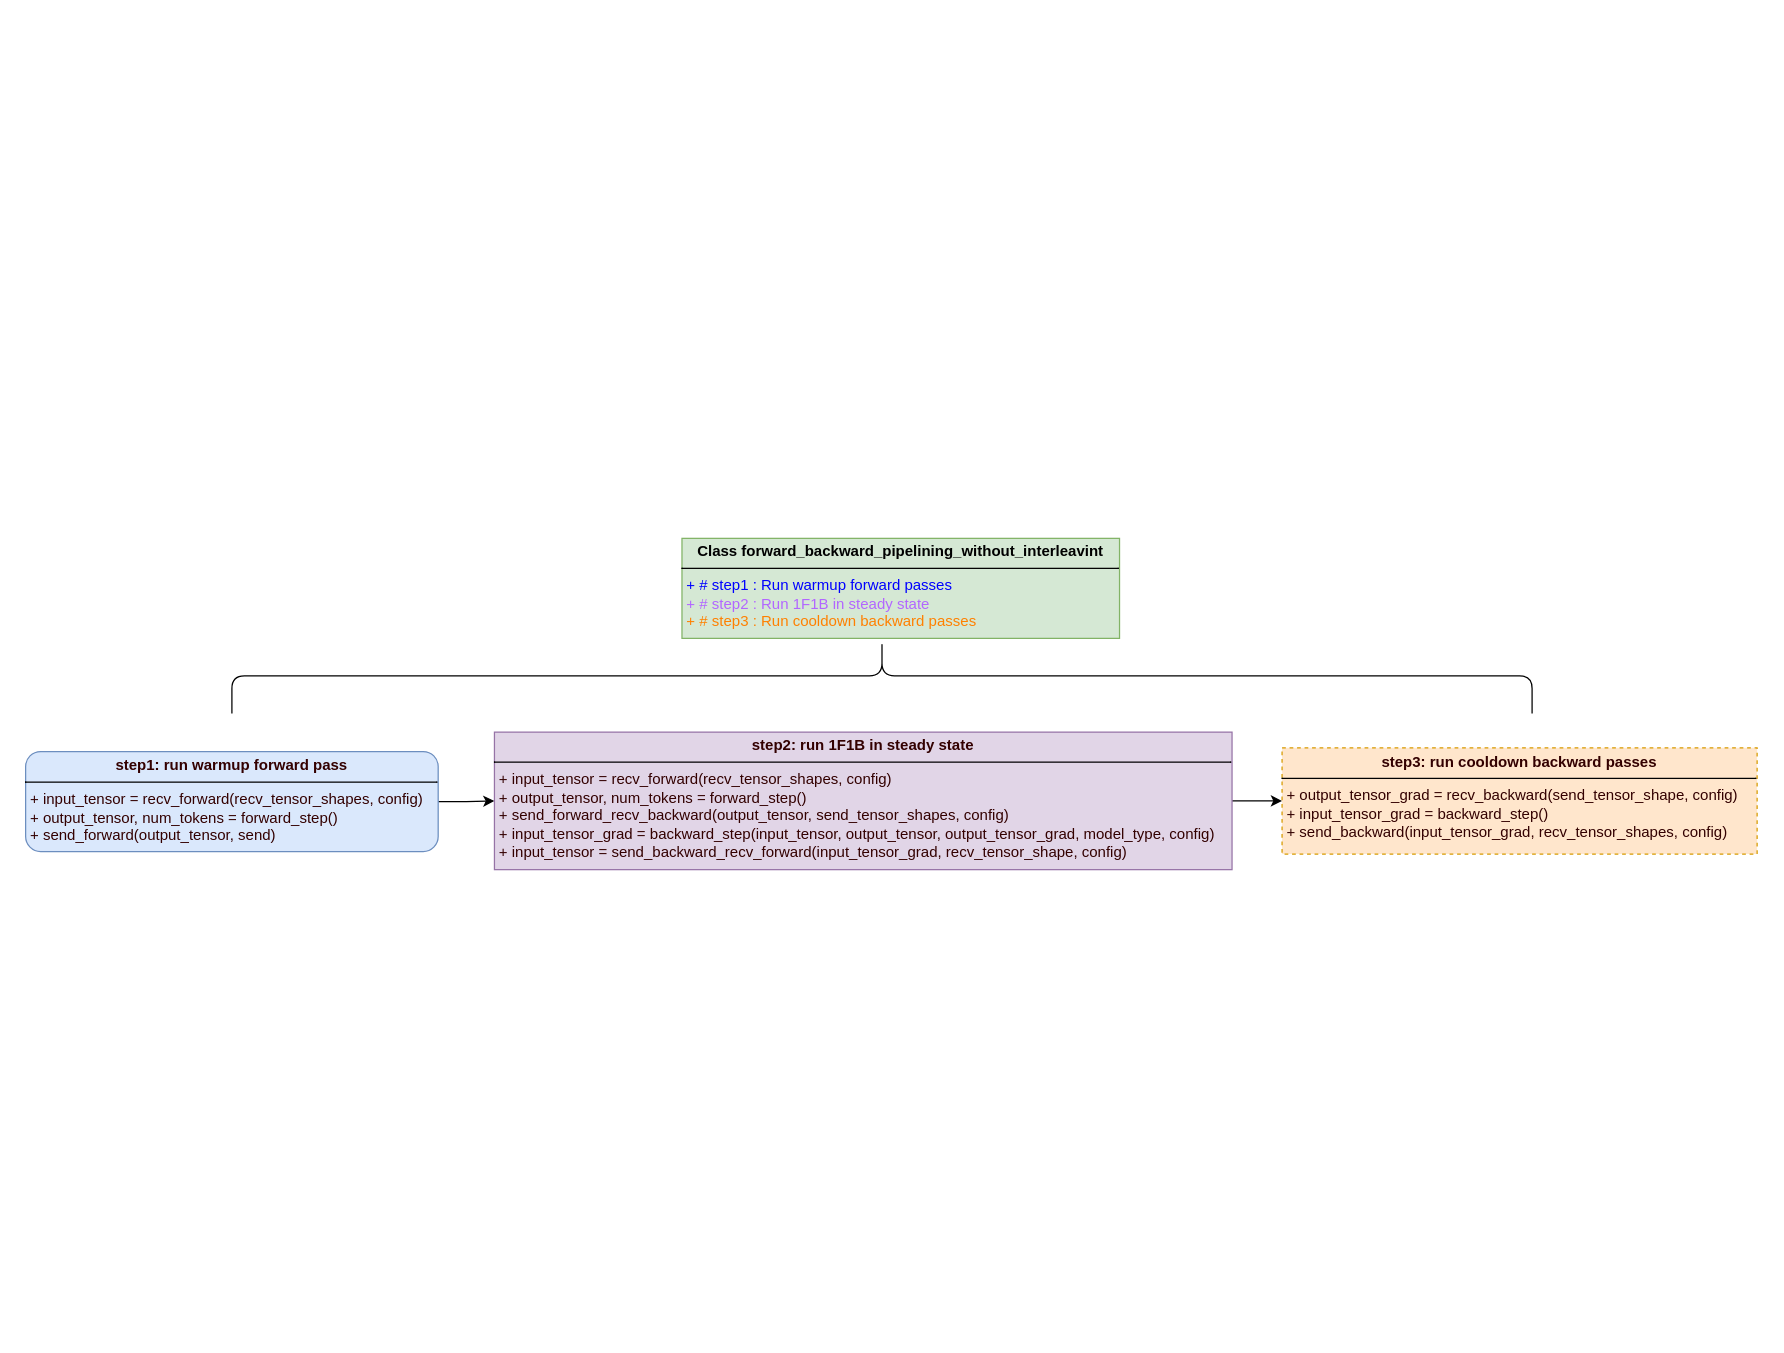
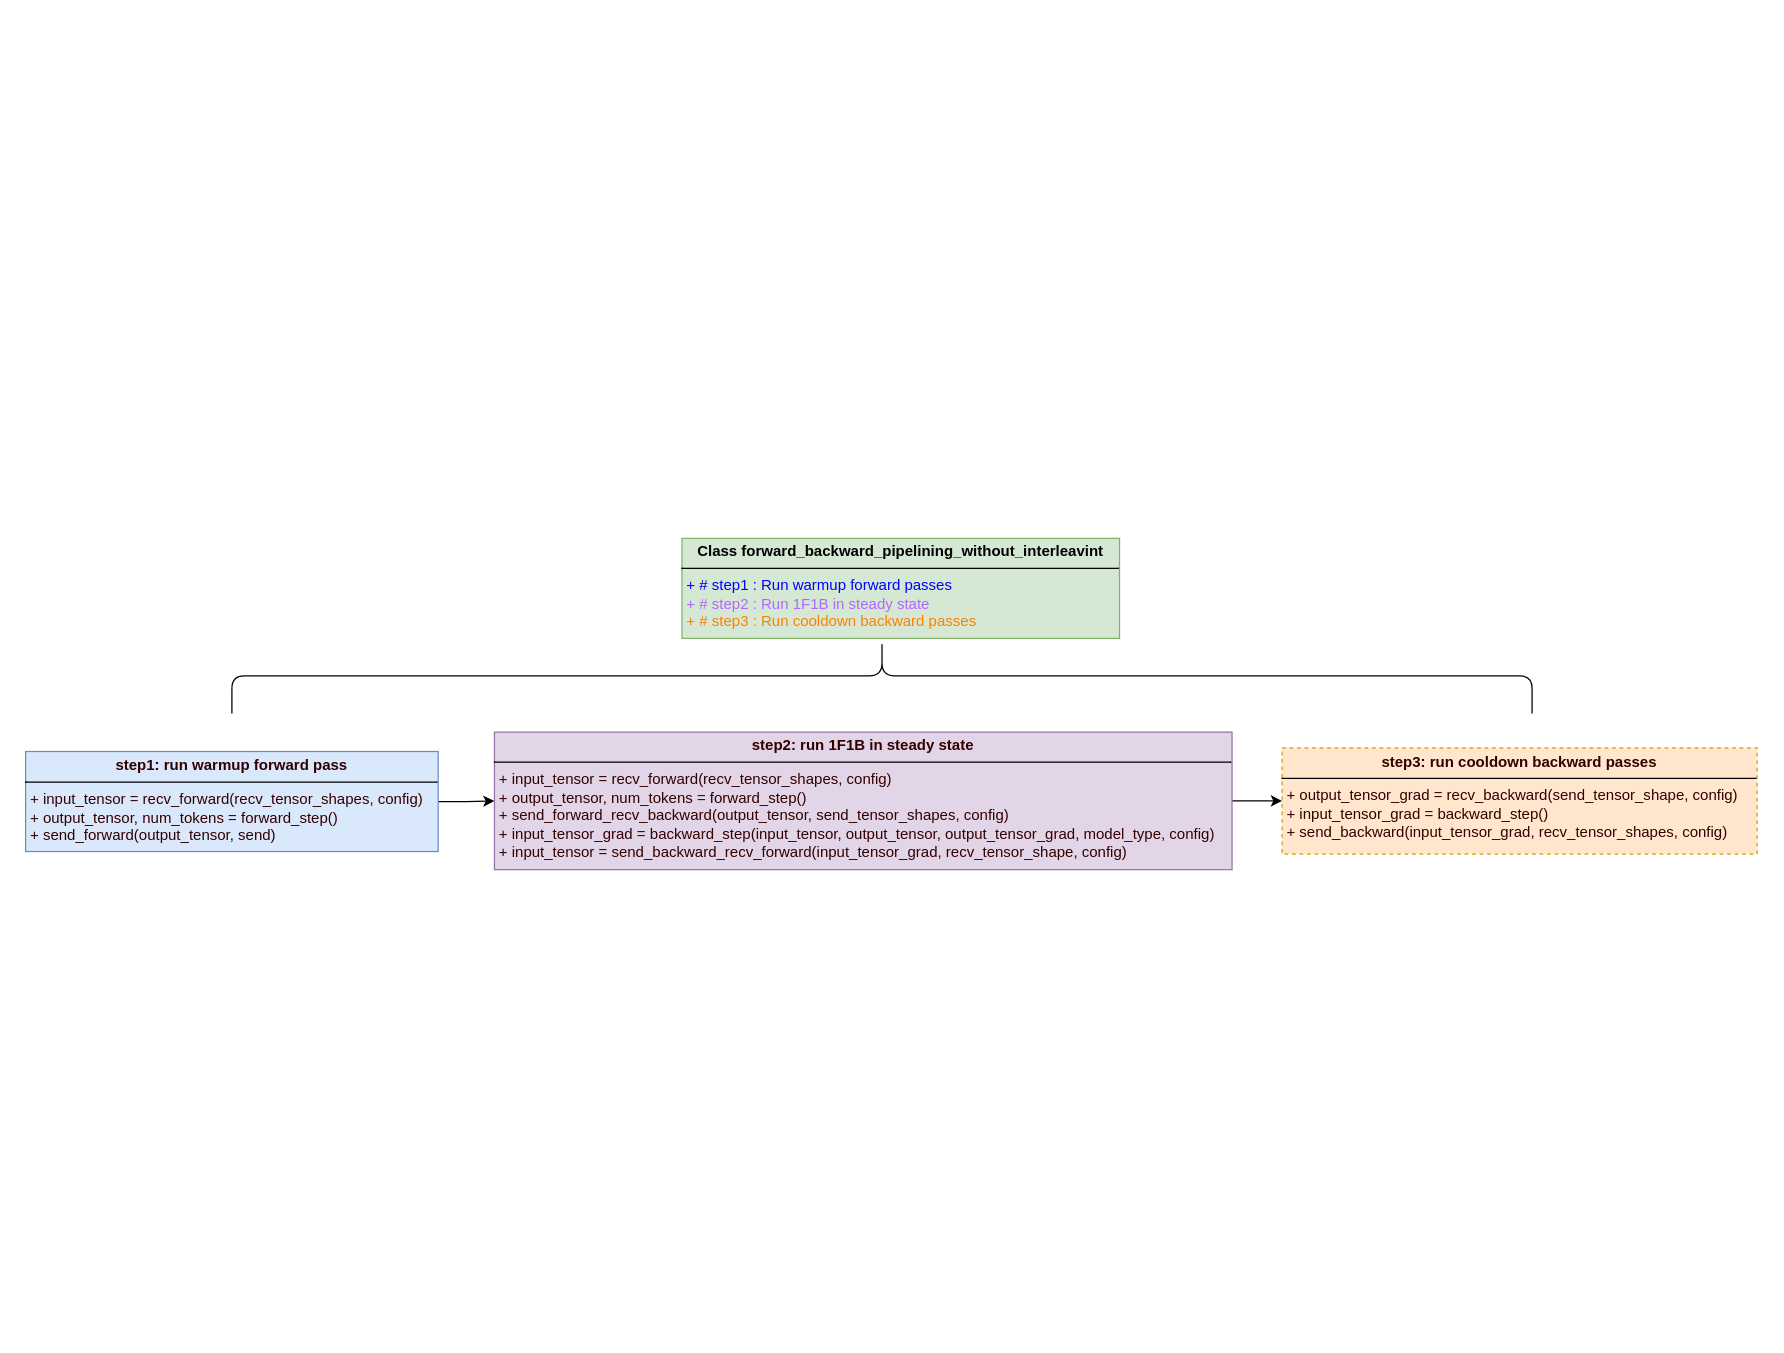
- <mxCell id="4" value="&lt;p style=&quot;margin:0px;margin-top:4px;text-align:center;&quot;&gt;&lt;b&gt;&lt;font color=&quot;#330000&quot;&gt;step1: run warmup forward pass&lt;/font&gt;&lt;/b&gt;&lt;/p&gt;&lt;hr size=&quot;1&quot; style=&quot;border-style:solid;&quot;&gt;&lt;p style=&quot;margin:0px;margin-left:4px;&quot;&gt;&lt;font color=&quot;#330000&quot;&gt;+ input_tensor = recv_forward(recv_tensor_shapes, config)&lt;br&gt;&lt;/font&gt;&lt;/p&gt;&lt;p style=&quot;margin:0px;margin-left:4px;&quot;&gt;&lt;font color=&quot;#330000&quot;&gt;+ output_tensor, num_tokens = forward_step()&lt;/font&gt;&lt;/p&gt;&lt;p style=&quot;margin:0px;margin-left:4px;&quot;&gt;&lt;font color=&quot;#330000&quot;&gt;+ send_forward(output_tensor, send)&lt;/font&gt;&lt;/p&gt;" style="verticalAlign=top;align=left;overflow=fill;html=1;whiteSpace=wrap;fillColor=#dae8fc;strokeColor=#6c8ebf;rounded=1;" vertex="1" parent="1"><mxGeometry x="20" y="600.5" width="330" height="80" as="geometry" /></mxCell>
+ <mxCell id="4" value="&lt;p style=&quot;margin:0px;margin-top:4px;text-align:center;&quot;&gt;&lt;b&gt;&lt;font color=&quot;#330000&quot;&gt;step1: run warmup forward pass&lt;/font&gt;&lt;/b&gt;&lt;/p&gt;&lt;hr size=&quot;1&quot; style=&quot;border-style:solid;&quot;&gt;&lt;p style=&quot;margin:0px;margin-left:4px;&quot;&gt;&lt;font color=&quot;#330000&quot;&gt;+ input_tensor = recv_forward(recv_tensor_shapes, config)&lt;br&gt;&lt;/font&gt;&lt;/p&gt;&lt;p style=&quot;margin:0px;margin-left:4px;&quot;&gt;&lt;font color=&quot;#330000&quot;&gt;+ output_tensor, num_tokens = forward_step()&lt;/font&gt;&lt;/p&gt;&lt;p style=&quot;margin:0px;margin-left:4px;&quot;&gt;&lt;font color=&quot;#330000&quot;&gt;+ send_forward(output_tensor, send)&lt;/font&gt;&lt;/p&gt;" style="verticalAlign=top;align=left;overflow=fill;html=1;whiteSpace=wrap;fillColor=#dae8fc;strokeColor=#6c8ebf;" vertex="1" parent="1"><mxGeometry x="20" y="600.5" width="330" height="80" as="geometry" /></mxCell>
